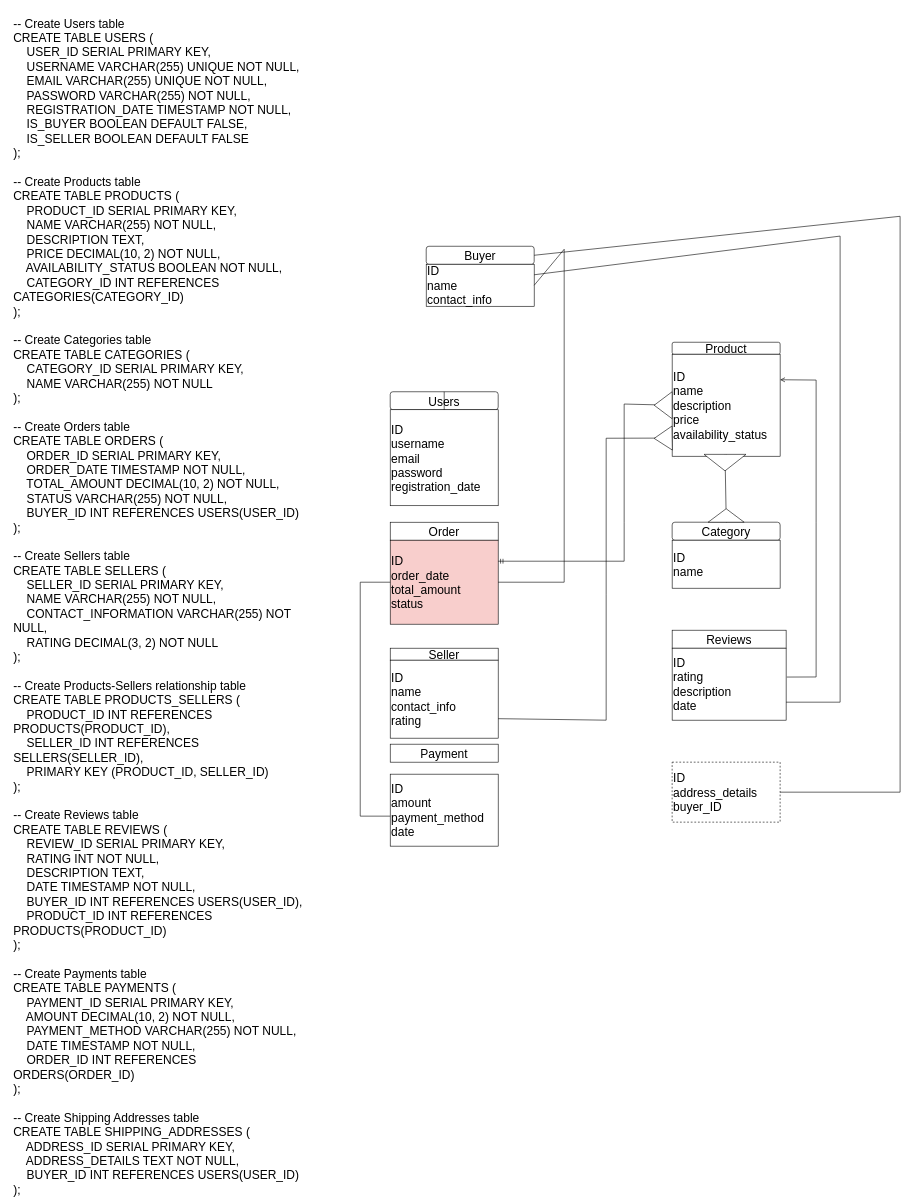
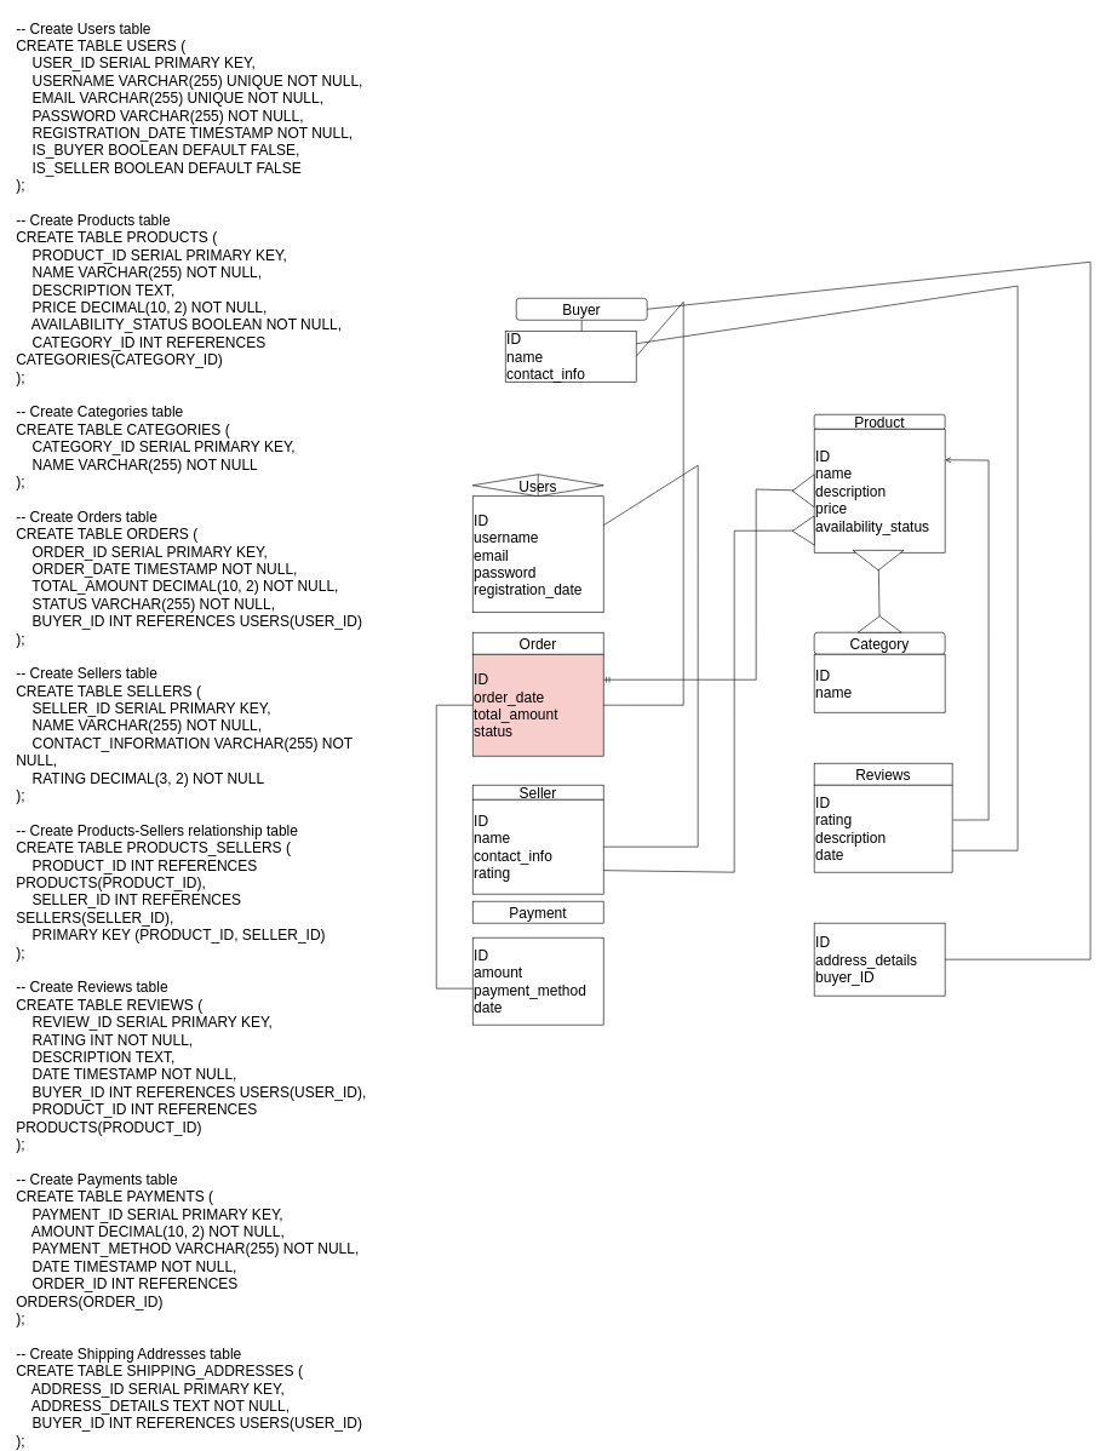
- <mxCell id="25" value="ID&lt;br&gt;name&lt;br&gt;contact_info" style="rounded=0;whiteSpace=wrap;html=1;fontSize=20;align=left;" parent="1" vertex="1"><mxGeometry x="710" y="440" width="180" height="70" as="geometry" /></mxCell>
+ <mxCell id="25" value="ID&lt;br&gt;name&lt;br&gt;contact_info" style="rounded=0;whiteSpace=wrap;html=1;fontSize=20;align=left;" parent="1" vertex="1"><mxGeometry x="695" y="455" width="180" height="70" as="geometry" /></mxCell>
- <mxCell id="2" value="Users" style="rounded=1;whiteSpace=wrap;html=1;fontSize=20;" parent="1" vertex="1"><mxGeometry x="650" y="652.5" width="180" height="30" as="geometry" /></mxCell>
+ <mxCell id="2" value="Users" style="rhombus;whiteSpace=wrap;html=1;fontSize=20;" parent="1" vertex="1"><mxGeometry x="650" y="652.5" width="180" height="30" as="geometry" /></mxCell>
+ <mxCell id="17" value="" style="endArrow=none;html=1;rounded=0;entryX=1;entryY=0.25;entryDx=0;entryDy=0;exitX=1;exitY=0.5;exitDx=0;exitDy=0;" parent="1" source="11" target="3" edge="1"><mxGeometry width="50" height="50" relative="1" as="geometry"><mxPoint x="1090" y="1120" as="sourcePoint" /><mxPoint x="1140" y="1070" as="targetPoint" /><Array as="points"><mxPoint x="960" y="1165" /><mxPoint x="960" y="870" /><mxPoint x="960" y="760" /><mxPoint x="960" y="640" /></Array></mxGeometry></mxCell>
- <mxCell id="16" value="ID&lt;br&gt;address_details&lt;br&gt;buyer_ID" style="rounded=0;whiteSpace=wrap;html=1;fontSize=20;align=left;dashed=1;" parent="1" vertex="1"><mxGeometry x="1120" y="1270" width="180" height="100" as="geometry" /></mxCell>
+ <mxCell id="16" value="ID&lt;br&gt;address_details&lt;br&gt;buyer_ID" style="rounded=0;whiteSpace=wrap;html=1;fontSize=20;align=left;" parent="1" vertex="1"><mxGeometry x="1120" y="1270" width="180" height="100" as="geometry" /></mxCell>
